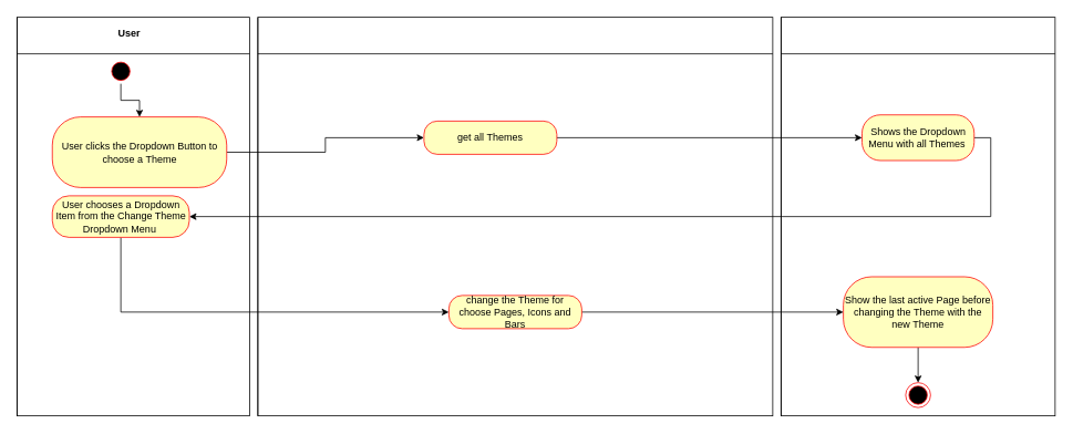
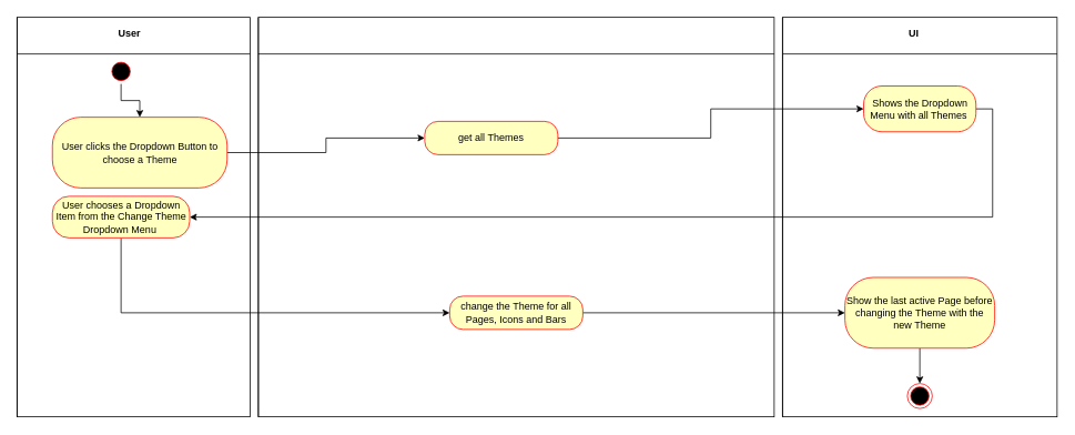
+ <mxCell id="22" value="&lt;b&gt;UI&lt;/b&gt;" style="text;html=1;resizable=0;points=[];autosize=1;align=left;verticalAlign=top;spacingTop=-4;" parent="1" vertex="1"><mxGeometry x="1090" y="30" width="30" height="20" as="geometry" /></mxCell>
- <mxCell id="26" value="Shows the Dropdown Menu with all Themes&amp;nbsp;" style="rounded=1;whiteSpace=wrap;html=1;arcSize=40;fontColor=#000000;fillColor=#ffffc0;strokeColor=#ff0000;" parent="1" vertex="1"><mxGeometry x="1037.5" y="137.5" width="135" height="55" as="geometry" /></mxCell>
+ <mxCell id="26" value="Shows the Dropdown Menu with all Themes&amp;nbsp;" style="rounded=1;whiteSpace=wrap;html=1;arcSize=40;fontColor=#000000;fillColor=#ffffc0;strokeColor=#ff0000;" parent="1" vertex="1"><mxGeometry x="1037.5" y="102.5" width="135" height="55" as="geometry" /></mxCell>
- <mxCell id="30" value="change the Theme for choose Pages, Icons and Bars" style="rounded=1;whiteSpace=wrap;html=1;arcSize=40;fontColor=#000000;fillColor=#ffffc0;strokeColor=#ff0000;" vertex="1" parent="1"><mxGeometry x="540" y="355" width="160" height="40" as="geometry" /></mxCell>
+ <mxCell id="30" value="change the Theme for all Pages, Icons and Bars" style="rounded=1;whiteSpace=wrap;html=1;arcSize=40;fontColor=#000000;fillColor=#ffffc0;strokeColor=#ff0000;" vertex="1" parent="1"><mxGeometry x="540" y="355" width="160" height="40" as="geometry" /></mxCell>
